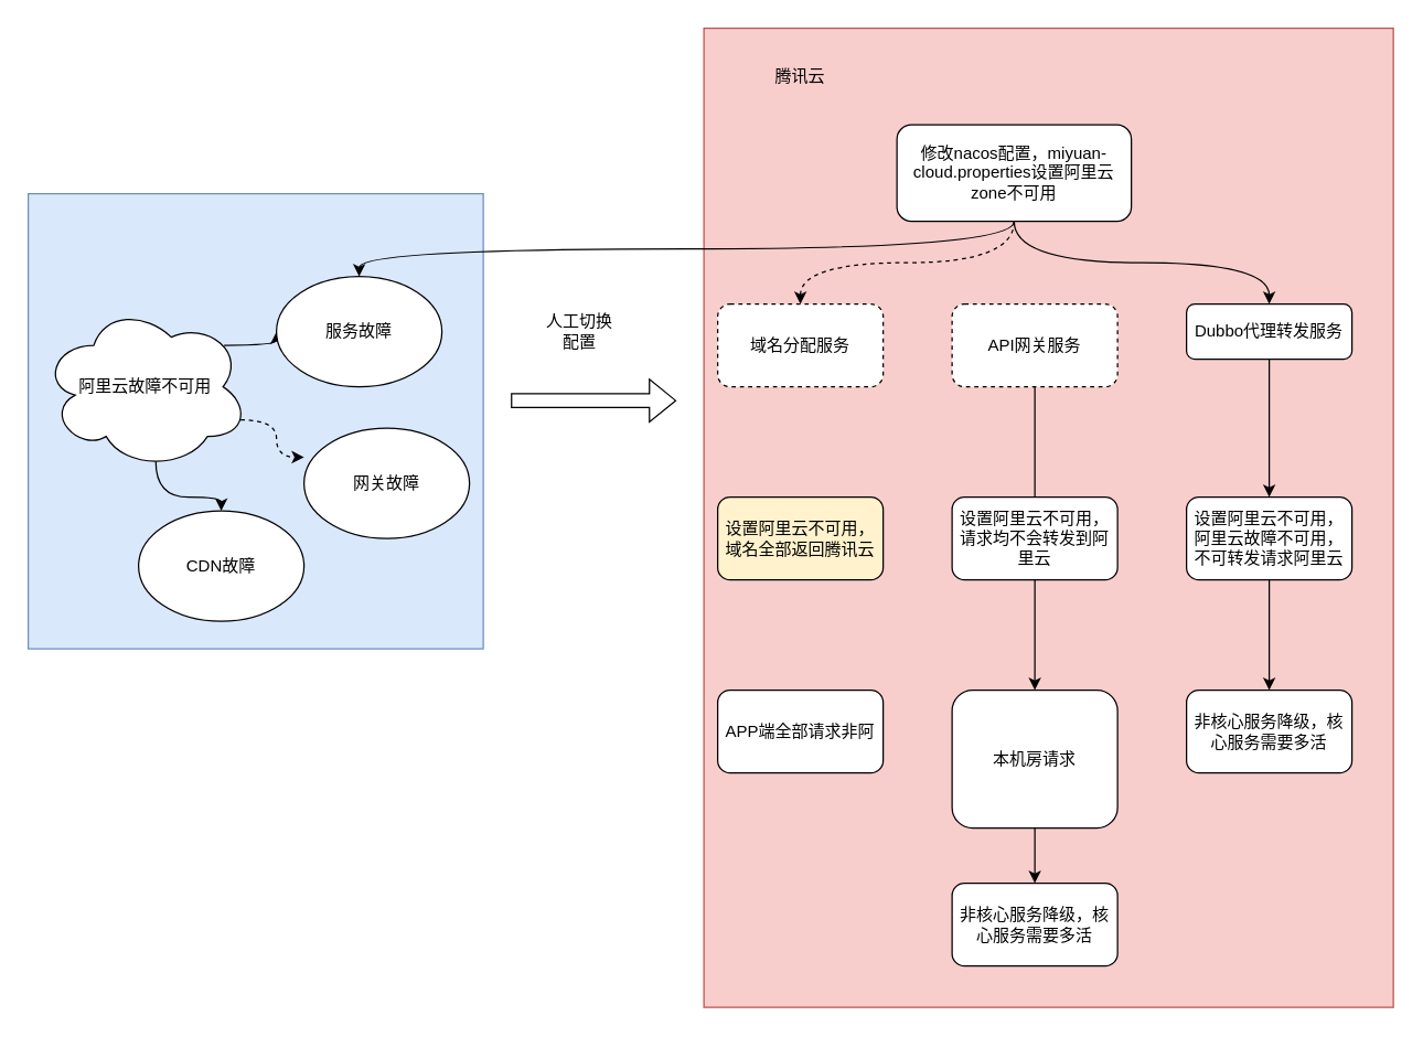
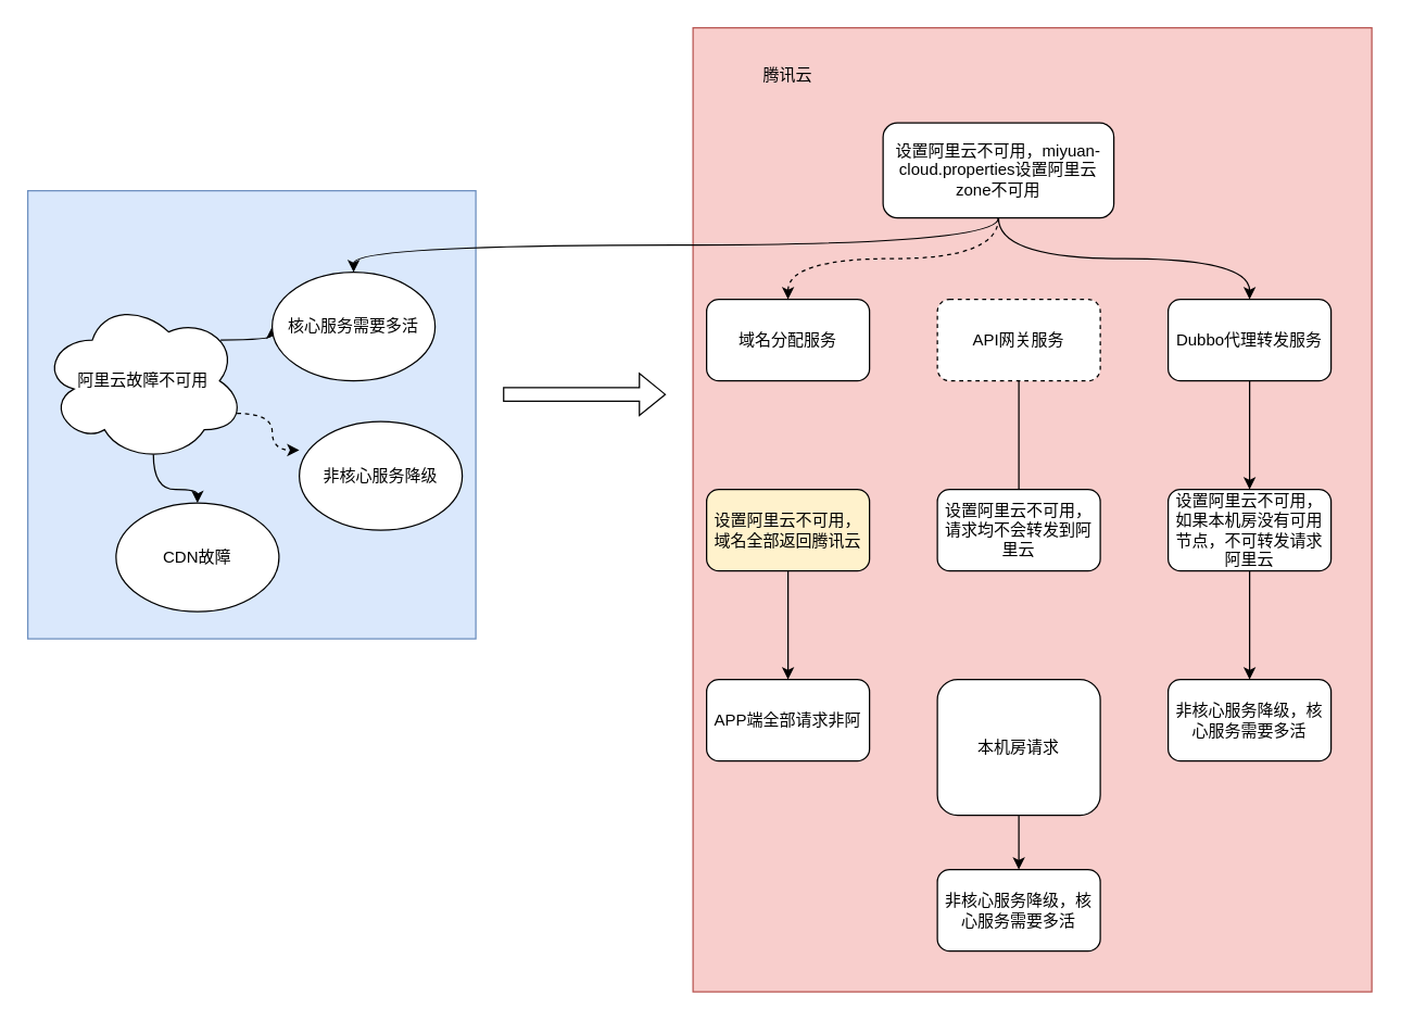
- <mxCell id="14" value="修改nacos配置，miyuan-cloud.properties设置阿里云zone不可用" style="rounded=1;whiteSpace=wrap;html=1;" parent="1" vertex="1"><mxGeometry x="650" y="90" width="170" height="70" as="geometry" /></mxCell>
+ <mxCell id="14" value="设置阿里云不可用，miyuan-cloud.properties设置阿里云zone不可用" style="rounded=1;whiteSpace=wrap;html=1;" parent="1" vertex="1"><mxGeometry x="650" y="90" width="170" height="70" as="geometry" /></mxCell>
- <mxCell id="9" value="服务故障" style="ellipse;whiteSpace=wrap;html=1;" parent="1" vertex="1"><mxGeometry x="200" width="120" height="80" as="geometry" y="200" /></mxCell>
+ <mxCell id="9" value="核心服务需要多活" style="ellipse;whiteSpace=wrap;html=1;" parent="1" vertex="1"><mxGeometry x="200" width="120" height="80" as="geometry" y="200" /></mxCell>
- <mxCell id="32" value="人工切换配置" style="text;html=1;align=center;verticalAlign=middle;whiteSpace=wrap;rounded=0;" parent="1" vertex="1"><mxGeometry x="390" y="225" width="60" height="30" as="geometry" /></mxCell>
- <mxCell id="27" value="Dubbo代理转发服务" style="rounded=1;whiteSpace=wrap;html=1;" parent="1" vertex="1"><mxGeometry x="860" y="220" width="120" height="40" as="geometry" /></mxCell>
+ <mxCell id="27" value="Dubbo代理转发服务" style="rounded=1;whiteSpace=wrap;html=1;" parent="1" vertex="1"><mxGeometry x="860" y="220" width="120" height="60" as="geometry" /></mxCell>
- <mxCell id="15" value="域名分配服务" style="rounded=1;whiteSpace=wrap;html=1;dashed=1;" parent="1" vertex="1"><mxGeometry x="520" y="220" width="120" height="60" as="geometry" /></mxCell>
+ <mxCell id="15" value="域名分配服务" style="rounded=1;whiteSpace=wrap;html=1;" parent="1" vertex="1"><mxGeometry x="520" y="220" width="120" height="60" as="geometry" /></mxCell>
- <mxCell id="8" value="网关故障" style="ellipse;whiteSpace=wrap;html=1;" parent="1" vertex="1"><mxGeometry x="220" y="310" width="120" height="80" as="geometry" /></mxCell>
+ <mxCell id="8" value="非核心服务降级" style="ellipse;whiteSpace=wrap;html=1;" parent="1" vertex="1"><mxGeometry x="220" y="310" width="120" height="80" as="geometry" /></mxCell>
- <mxCell id="29" value="设置阿里云不可用，阿里云故障不可用，不可转发请求阿里云" style="rounded=1;whiteSpace=wrap;html=1;" parent="1" vertex="1"><mxGeometry x="860" y="360" width="120" height="60" as="geometry" /></mxCell>
+ <mxCell id="29" value="设置阿里云不可用，如果本机房没有可用节点，不可转发请求阿里云" style="rounded=1;whiteSpace=wrap;html=1;" parent="1" vertex="1"><mxGeometry x="860" y="360" width="120" height="60" as="geometry" /></mxCell>
- <mxCell id="7" value="CDN故障" style="ellipse;whiteSpace=wrap;html=1;" parent="1" vertex="1"><mxGeometry x="100" y="370" width="120" height="80" as="geometry" /></mxCell>
+ <mxCell id="7" value="CDN故障" style="ellipse;whiteSpace=wrap;html=1;" parent="1" vertex="1"><mxGeometry x="85" y="370" width="120" height="80" as="geometry" /></mxCell>
+ <mxCell id="16" value="" style="edgeStyle=orthogonalEdgeStyle;curved=1;rounded=0;orthogonalLoop=1;jettySize=auto;html=1;" parent="1" source="17" target="18" edge="1"><mxGeometry relative="1" as="geometry" /></mxCell>
- <mxCell id="21" value="" style="edgeStyle=orthogonalEdgeStyle;curved=1;rounded=0;orthogonalLoop=1;jettySize=auto;html=1;" parent="1" source="22" target="24" edge="1"><mxGeometry relative="1" as="geometry" /></mxCell>
